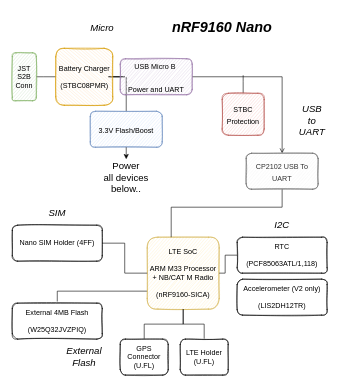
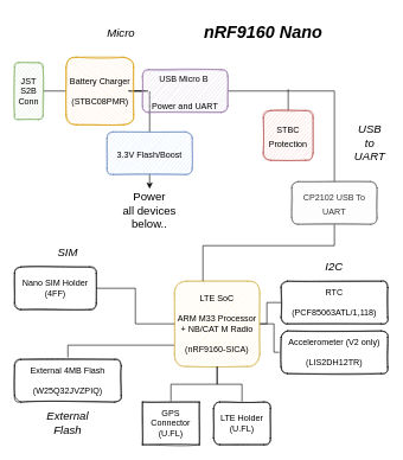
- <mxCell id="14" style="edgeStyle=orthogonalEdgeStyle;rounded=0;orthogonalLoop=1;jettySize=auto;html=1;entryX=0.5;entryY=0;entryDx=0;entryDy=0;endArrow=open;endFill=0;fontSize=16;" edge="1" parent="1" source="15" target="26"><mxGeometry relative="1" as="geometry" /></mxCell>
+ <mxCell id="14" style="edgeStyle=orthogonalEdgeStyle;rounded=0;orthogonalLoop=1;jettySize=auto;html=1;entryX=0.5;entryY=0;entryDx=0;entryDy=0;endArrow=none;endFill=0;fontSize=16;" edge="1" parent="1" source="15" target="26"><mxGeometry relative="1" as="geometry" /></mxCell>
- <mxCell id="20" value="Nano SIM Holder (4FF)" style="rounded=1;whiteSpace=wrap;html=1;shadow=0;glass=0;sketch=1;" vertex="1" parent="1"><mxGeometry x="20" y="375" width="150" height="60" as="geometry" /></mxCell>
+ <mxCell id="20" value="Nano SIM Holder (4FF)" style="rounded=1;whiteSpace=wrap;html=1;shadow=0;glass=0;sketch=1;" vertex="1" parent="1"><mxGeometry x="20" y="375" width="115" height="60" as="geometry" /></mxCell>
+ <mxCell id="2" value="" style="edgeStyle=orthogonalEdgeStyle;rounded=0;orthogonalLoop=1;jettySize=auto;html=1;endArrow=none;endFill=0;" edge="1" parent="1" source="5" target="12"><mxGeometry relative="1" as="geometry" /></mxCell>
- <mxCell id="31" value="External &lt;br&gt;Flash" style="text;html=1;strokeColor=none;fillColor=none;align=center;verticalAlign=middle;whiteSpace=wrap;rounded=0;shadow=0;glass=0;sketch=1;fontStyle=2;fontSize=16;" vertex="1" parent="1"><mxGeometry x="120" y="585" width="40" height="20" as="geometry" /></mxCell>
+ <mxCell id="31" value="External &lt;br&gt;Flash" style="text;html=1;strokeColor=none;fillColor=none;align=center;verticalAlign=middle;whiteSpace=wrap;rounded=0;shadow=0;glass=0;sketch=1;fontStyle=2;fontSize=16;" vertex="1" parent="1"><mxGeometry x="75" y="585" width="40" height="20" as="geometry" /></mxCell>
- <mxCell id="22" value="GPS Connector&lt;br&gt;(U.FL)" style="rounded=1;whiteSpace=wrap;html=1;shadow=0;glass=0;sketch=1;" vertex="1" parent="1"><mxGeometry x="200" y="565" width="80" height="60" as="geometry" /></mxCell>
+ <mxCell id="22" value="GPS Connector&lt;br&gt;(U.FL)" style="whiteSpace=wrap;html=1;shadow=0;glass=0;sketch=1;rounded=0;" vertex="1" parent="1"><mxGeometry x="200" y="565" width="80" height="60" as="geometry" /></mxCell>
